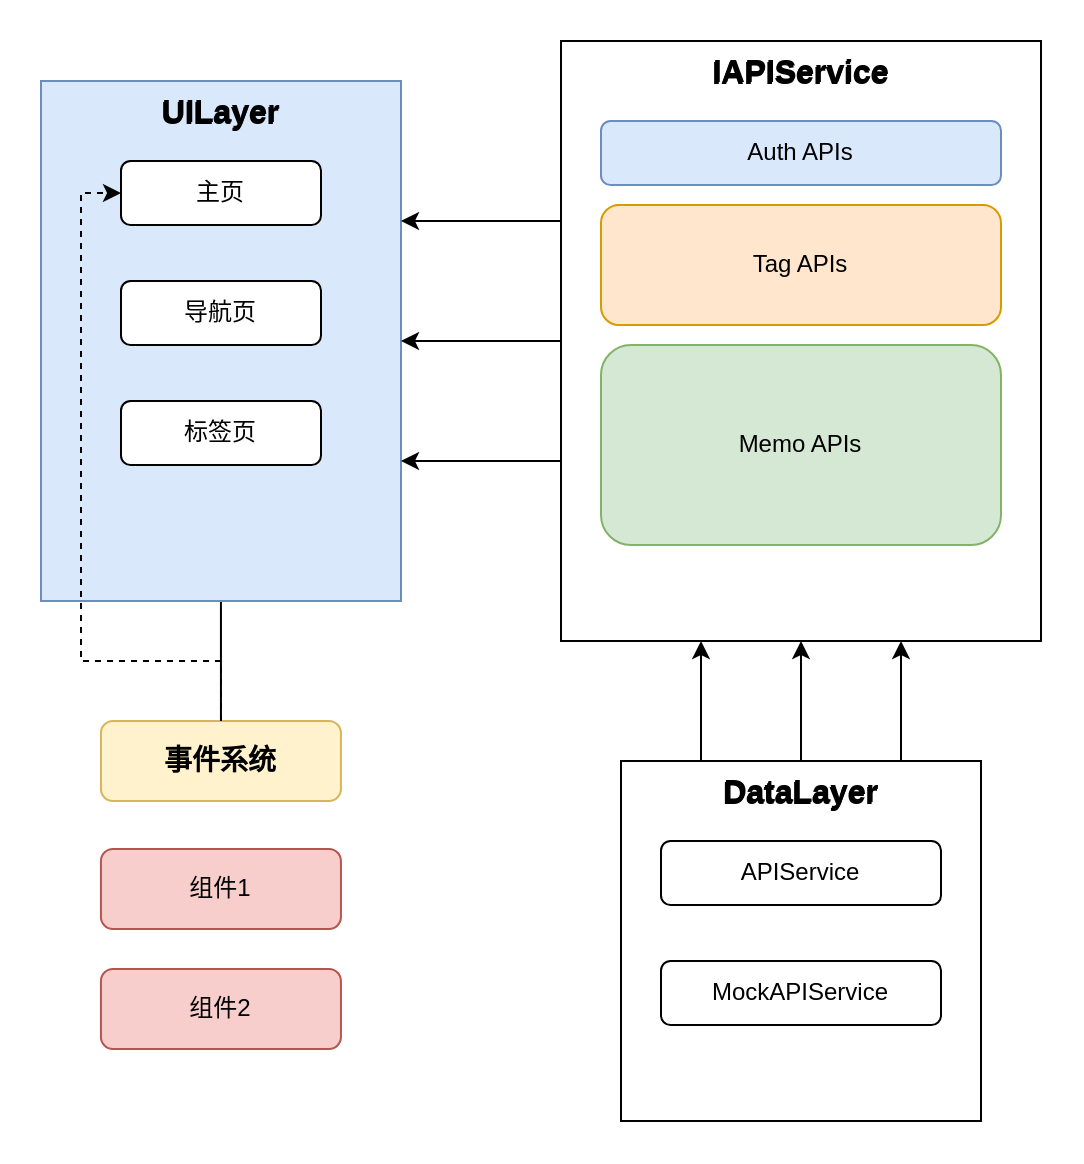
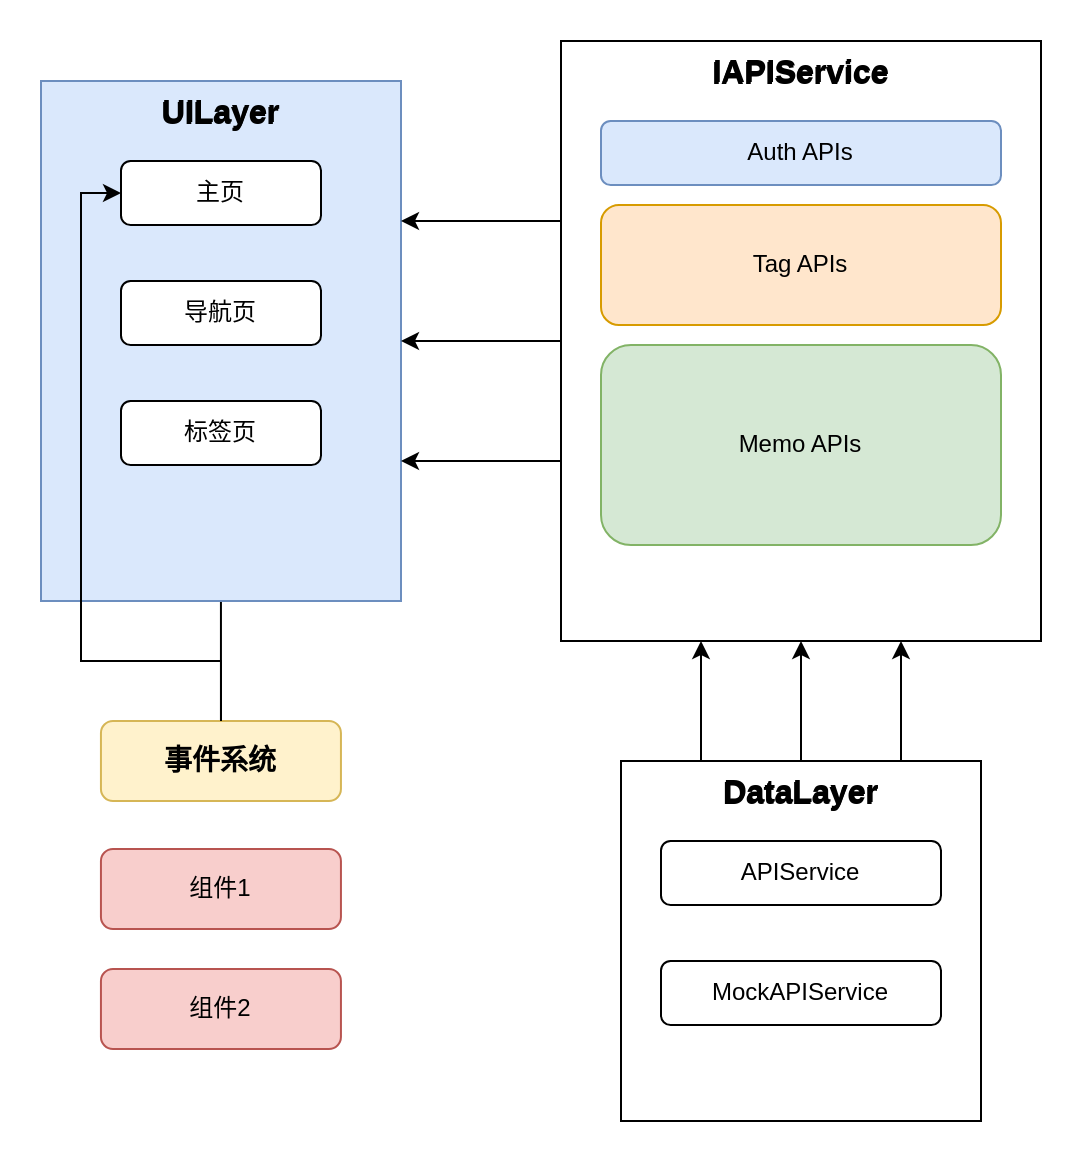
- <mxCell id="12" style="edgeStyle=orthogonalEdgeStyle;rounded=0;orthogonalLoop=1;jettySize=auto;html=1;dashed=1;" edge="1" parent="1" source="3" target="8"><mxGeometry relative="1" as="geometry"><Array as="points"><mxPoint x="110" y="330" /><mxPoint x="40" y="330" /><mxPoint x="40" y="96" /></Array></mxGeometry></mxCell>
+ <mxCell id="12" style="edgeStyle=orthogonalEdgeStyle;rounded=0;orthogonalLoop=1;jettySize=auto;html=1;" edge="1" parent="1" source="3" target="8"><mxGeometry relative="1" as="geometry"><Array as="points"><mxPoint x="110" y="330" /><mxPoint x="40" y="330" /><mxPoint x="40" y="96" /></Array></mxGeometry></mxCell>
